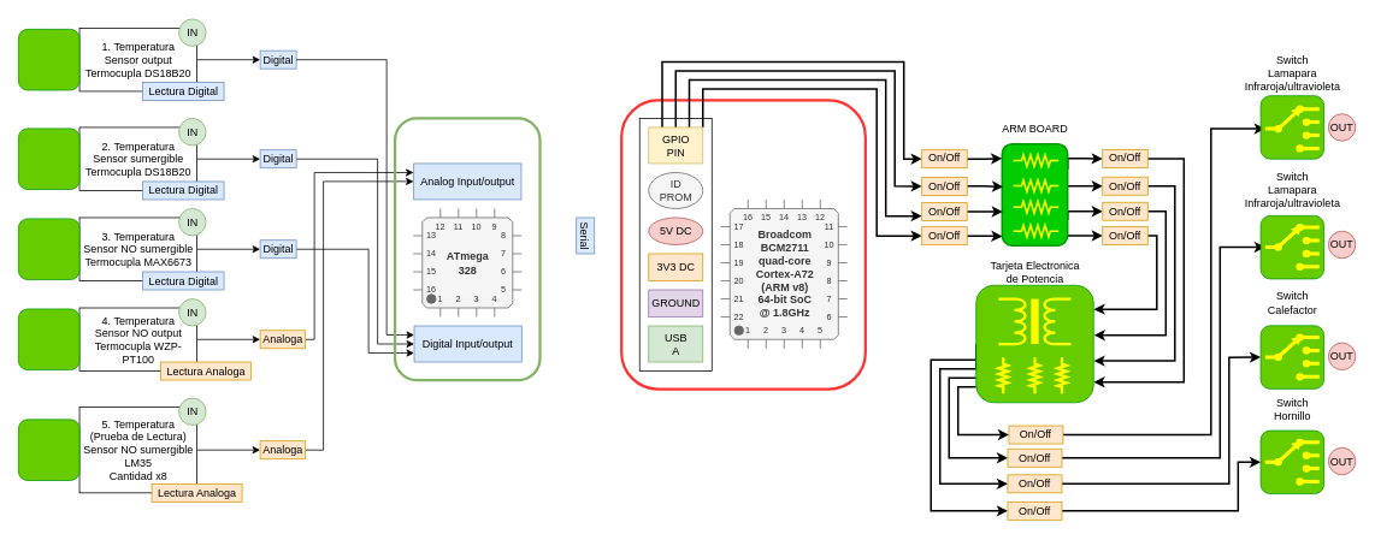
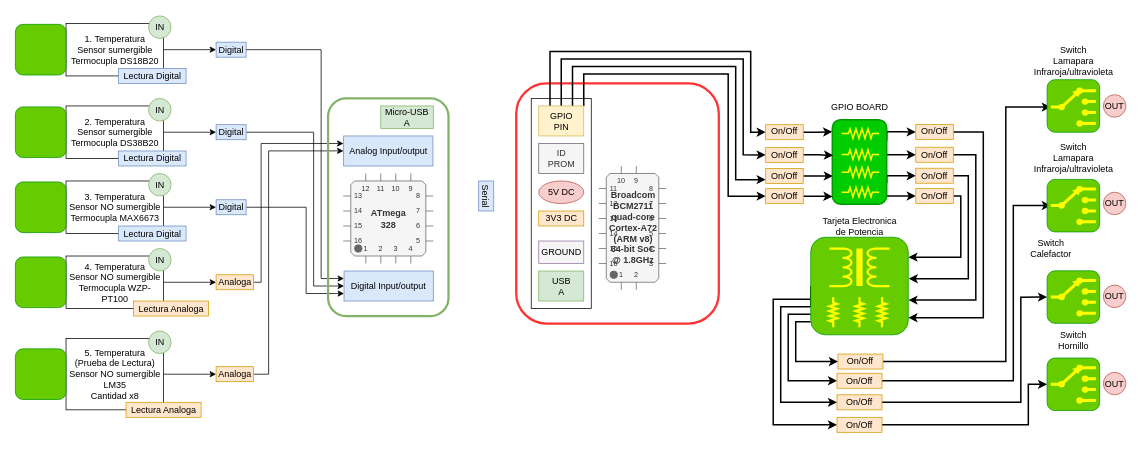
- <mxCell id="10" value="1. Temperatura&lt;br&gt;Sensor output&lt;br&gt;Termocupla DS18B20" style="rounded=0;whiteSpace=wrap;html=1;" parent="1" vertex="1"><mxGeometry x="87.5" y="30.5" width="130" height="70" as="geometry" /></mxCell>
+ <mxCell id="10" value="1. Temperatura&lt;br&gt;Sensor sumergible&lt;br&gt;Termocupla DS18B20" style="rounded=0;whiteSpace=wrap;html=1;" parent="1" vertex="1"><mxGeometry x="87.5" y="30.5" width="130" height="70" as="geometry" /></mxCell>
- <mxCell id="110" value="ARM BOARD" style="text;html=1;align=center;verticalAlign=middle;resizable=0;points=[];autosize=1;strokeColor=none;fillColor=none;" vertex="1" parent="1"><mxGeometry x="1100" y="132.12" width="90" height="20" as="geometry" /></mxCell>
+ <mxCell id="110" value="GPIO BOARD" style="text;html=1;align=center;verticalAlign=middle;resizable=0;points=[];autosize=1;strokeColor=none;fillColor=none;" vertex="1" parent="1"><mxGeometry x="1100" y="132.12" width="90" height="20" as="geometry" /></mxCell>
+ <mxCell id="58" value="Micro-USB&lt;br&gt;A" style="rounded=0;whiteSpace=wrap;html=1;strokeWidth=1;fillColor=#d5e8d4;strokeColor=#82b366;" vertex="1" parent="1"><mxGeometry x="507" y="140.5" width="70" height="30" as="geometry" /></mxCell>
- <mxCell id="12" value="2. Temperatura&lt;br&gt;Sensor sumergible&lt;br&gt;Termocupla DS18B20" style="rounded=0;whiteSpace=wrap;html=1;" parent="1" vertex="1"><mxGeometry x="87.5" y="140.5" width="130" height="70" as="geometry" /></mxCell>
+ <mxCell id="12" value="2. Temperatura&lt;br&gt;Sensor sumergible&lt;br&gt;Termocupla DS38B20" style="rounded=0;whiteSpace=wrap;html=1;" parent="1" vertex="1"><mxGeometry x="87.5" y="140.5" width="130" height="70" as="geometry" /></mxCell>
- <mxCell id="51" value="ID&lt;br&gt;PROM" style="ellipse;whiteSpace=wrap;html=1;strokeWidth=1;fillColor=#f5f5f5;fontColor=#333333;strokeColor=#666666;" vertex="1" parent="1"><mxGeometry x="717.5" y="190.5" width="60" height="40" as="geometry" /></mxCell>
+ <mxCell id="51" value="ID&lt;br&gt;PROM" style="rounded=0;whiteSpace=wrap;html=1;strokeWidth=1;fillColor=#f5f5f5;fontColor=#333333;strokeColor=#666666;" vertex="1" parent="1"><mxGeometry x="717.5" y="190.5" width="60" height="40" as="geometry" /></mxCell>
- <mxCell id="53" value="3V3&amp;nbsp;DC" style="rounded=0;whiteSpace=wrap;html=1;strokeWidth=1;fillColor=#ffe6cc;strokeColor=#d79b00;" vertex="1" parent="1"><mxGeometry x="717.5" y="280.5" width="60" height="30" as="geometry" /></mxCell>
+ <mxCell id="53" value="3V3&amp;nbsp;DC" style="rounded=0;whiteSpace=wrap;html=1;strokeWidth=1;fillColor=#ffe6cc;strokeColor=#d79b00;" vertex="1" parent="1"><mxGeometry x="717.5" y="280.5" width="60" height="20" as="geometry" /></mxCell>
- <mxCell id="56" value="&lt;b&gt;Broadcom &lt;br&gt;BCM2711&lt;br&gt;quad-core &lt;br&gt;Cortex-A72 &lt;br&gt;(ARM v8) &lt;br&gt;64-bit SoC &lt;br&gt;@ 1.8GHz&lt;/b&gt;" style="shadow=0;dashed=0;align=center;html=1;strokeWidth=1;shape=mxgraph.electrical.logic_gates.qfp_ic;labelNames=a,b,c,d,e,f,g,h,i,j,k,l,m,n,o,p,q,r,s,t,u,v,w,x,y,z,a1,b1,c1,d1,e1,f1,g1,h1,i1,j1,k1,l1,m1,n1;rounded=1;fillColor=#f5f5f5;fontColor=#333333;strokeColor=#666666;" vertex="1" parent="1"><mxGeometry x="797.5" y="220.5" width="140" height="165" as="geometry" /></mxCell>
+ <mxCell id="56" value="&lt;b&gt;Broadcom &lt;br&gt;BCM2711&lt;br&gt;quad-core &lt;br&gt;Cortex-A72 &lt;br&gt;(ARM v8) &lt;br&gt;64-bit SoC &lt;br&gt;@ 1.8GHz&lt;/b&gt;" style="shadow=0;dashed=0;align=center;html=1;strokeWidth=1;shape=mxgraph.electrical.logic_gates.qfp_ic;labelNames=a,b,c,d,e,f,g,h,i,j,k,l,m,n,o,p,q,r,s,t,u,v,w,x,y,z,a1,b1,c1,d1,e1,f1,g1,h1,i1,j1,k1,l1,m1,n1;rounded=1;fillColor=#f5f5f5;fontColor=#333333;strokeColor=#666666;" vertex="1" parent="1"><mxGeometry x="797.5" y="220.5" width="90" height="165" as="geometry" /></mxCell>
- <mxCell id="54" value="GROUND" style="rounded=0;whiteSpace=wrap;html=1;strokeWidth=1;fillColor=#e1d5e7;strokeColor=#9673a6;" vertex="1" parent="1"><mxGeometry x="717.5" y="320.5" width="60" height="30" as="geometry" /></mxCell>
+ <mxCell id="54" value="GROUND" style="rounded=0;whiteSpace=wrap;html=1;strokeWidth=1;fillColor=#f5f5f5;strokeColor=#9673a6;" vertex="1" parent="1"><mxGeometry x="717.5" y="320.5" width="60" height="30" as="geometry" /></mxCell>
- <mxCell id="74" value="Switch&lt;br&gt;Calefactor" style="text;html=1;align=center;verticalAlign=middle;resizable=0;points=[];autosize=1;strokeColor=none;fillColor=none;" vertex="1" parent="1"><mxGeometry x="1395" y="320.26" width="70" height="30" as="geometry" /></mxCell>
+ <mxCell id="74" value="Switch&lt;br&gt;Calefactor" style="text;html=1;align=center;verticalAlign=middle;resizable=0;points=[];autosize=1;strokeColor=none;fillColor=none;" vertex="1" parent="1"><mxGeometry x="1365" y="315.26" width="70" height="30" as="geometry" /></mxCell>
- <mxCell id="16" value="4. Temperatura&lt;br&gt;Sensor NO output&lt;br&gt;Termocupla WZP-PT100" style="rounded=0;whiteSpace=wrap;html=1;" parent="1" vertex="1"><mxGeometry x="87.5" y="340.5" width="130" height="70" as="geometry" /></mxCell>
+ <mxCell id="16" value="4. Temperatura&lt;br&gt;Sensor NO sumergible&lt;br&gt;Termocupla WZP-PT100" style="rounded=0;whiteSpace=wrap;html=1;" parent="1" vertex="1"><mxGeometry x="87.5" y="340.5" width="130" height="70" as="geometry" /></mxCell>
